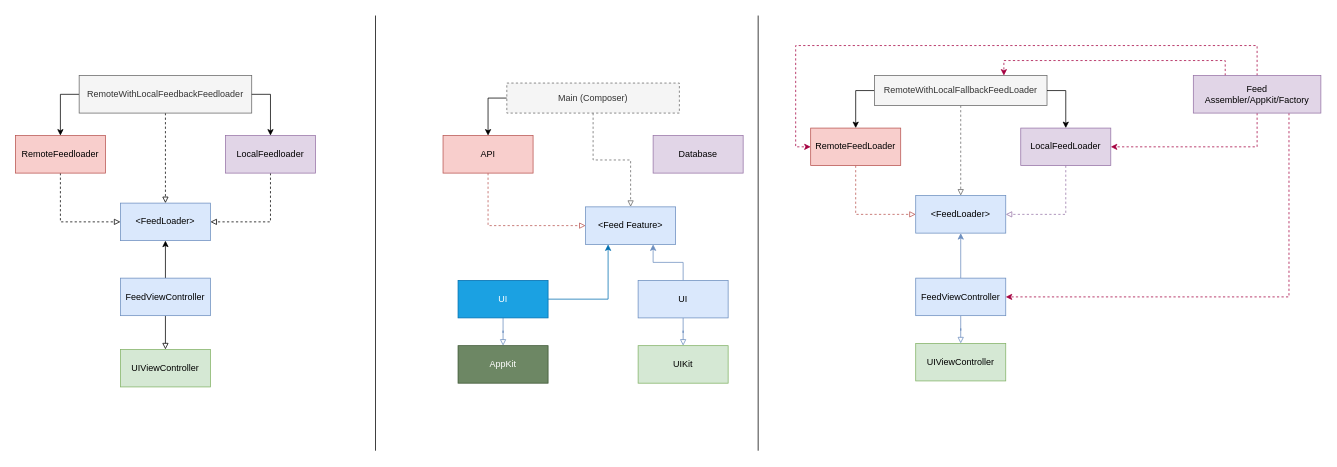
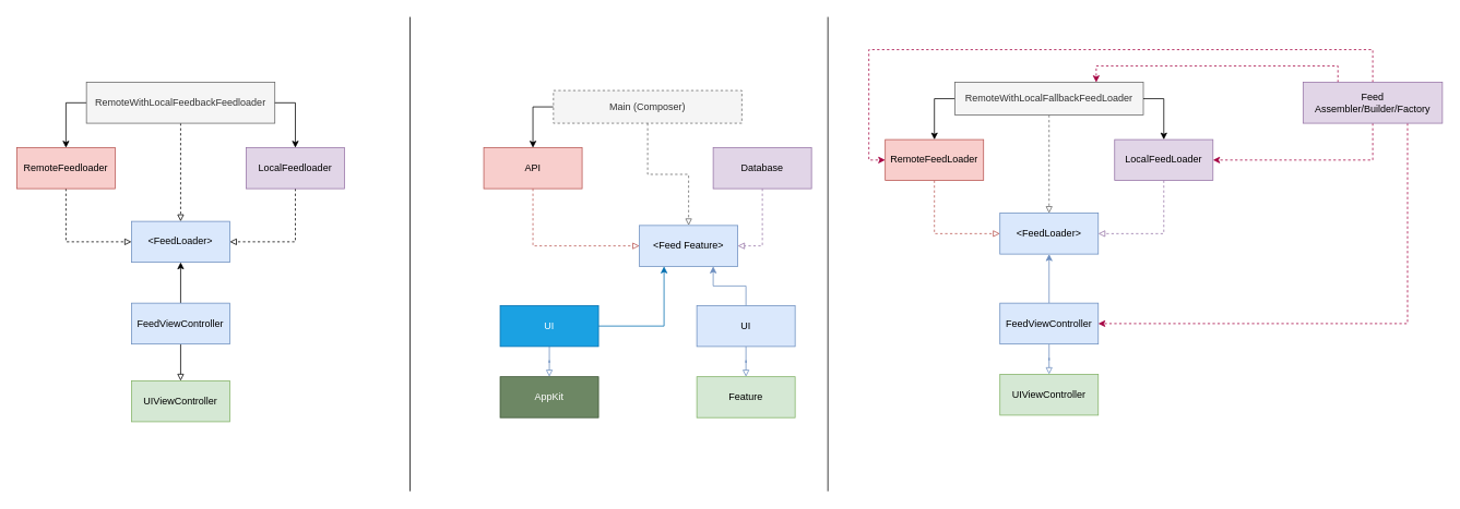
- <mxCell id="50" value="Feed&lt;br&gt;Assembler/AppKit/Factory" style="rounded=0;whiteSpace=wrap;html=1;fillColor=#e1d5e7;strokeColor=#9673a6;" vertex="1" parent="1"><mxGeometry x="1590" y="100" width="170" height="50" as="geometry" /></mxCell>
+ <mxCell id="50" value="Feed&lt;br&gt;Assembler/Builder/Factory" style="rounded=0;whiteSpace=wrap;html=1;fillColor=#e1d5e7;strokeColor=#9673a6;" vertex="1" parent="1"><mxGeometry x="1590" y="100" width="170" height="50" as="geometry" /></mxCell>
+ <mxCell id="23" style="edgeStyle=orthogonalEdgeStyle;rounded=0;orthogonalLoop=1;jettySize=auto;html=1;entryX=1;entryY=0.5;entryDx=0;entryDy=0;exitX=0.5;exitY=1;exitDx=0;exitDy=0;dashed=1;endArrow=block;endFill=0;fillColor=#e1d5e7;strokeColor=#9673a6;" edge="1" source="24" target="20" parent="1"><mxGeometry relative="1" as="geometry" /></mxCell>
- <mxCell id="19" value="UIKit" style="rounded=0;whiteSpace=wrap;html=1;fillColor=#d5e8d4;strokeColor=#82b366;" vertex="1" parent="1"><mxGeometry x="850" y="460" width="120" height="50" as="geometry" /></mxCell>
+ <mxCell id="19" value="Feature" style="rounded=0;whiteSpace=wrap;html=1;fillColor=#d5e8d4;strokeColor=#82b366;" vertex="1" parent="1"><mxGeometry x="850" y="460" width="120" height="50" as="geometry" /></mxCell>
